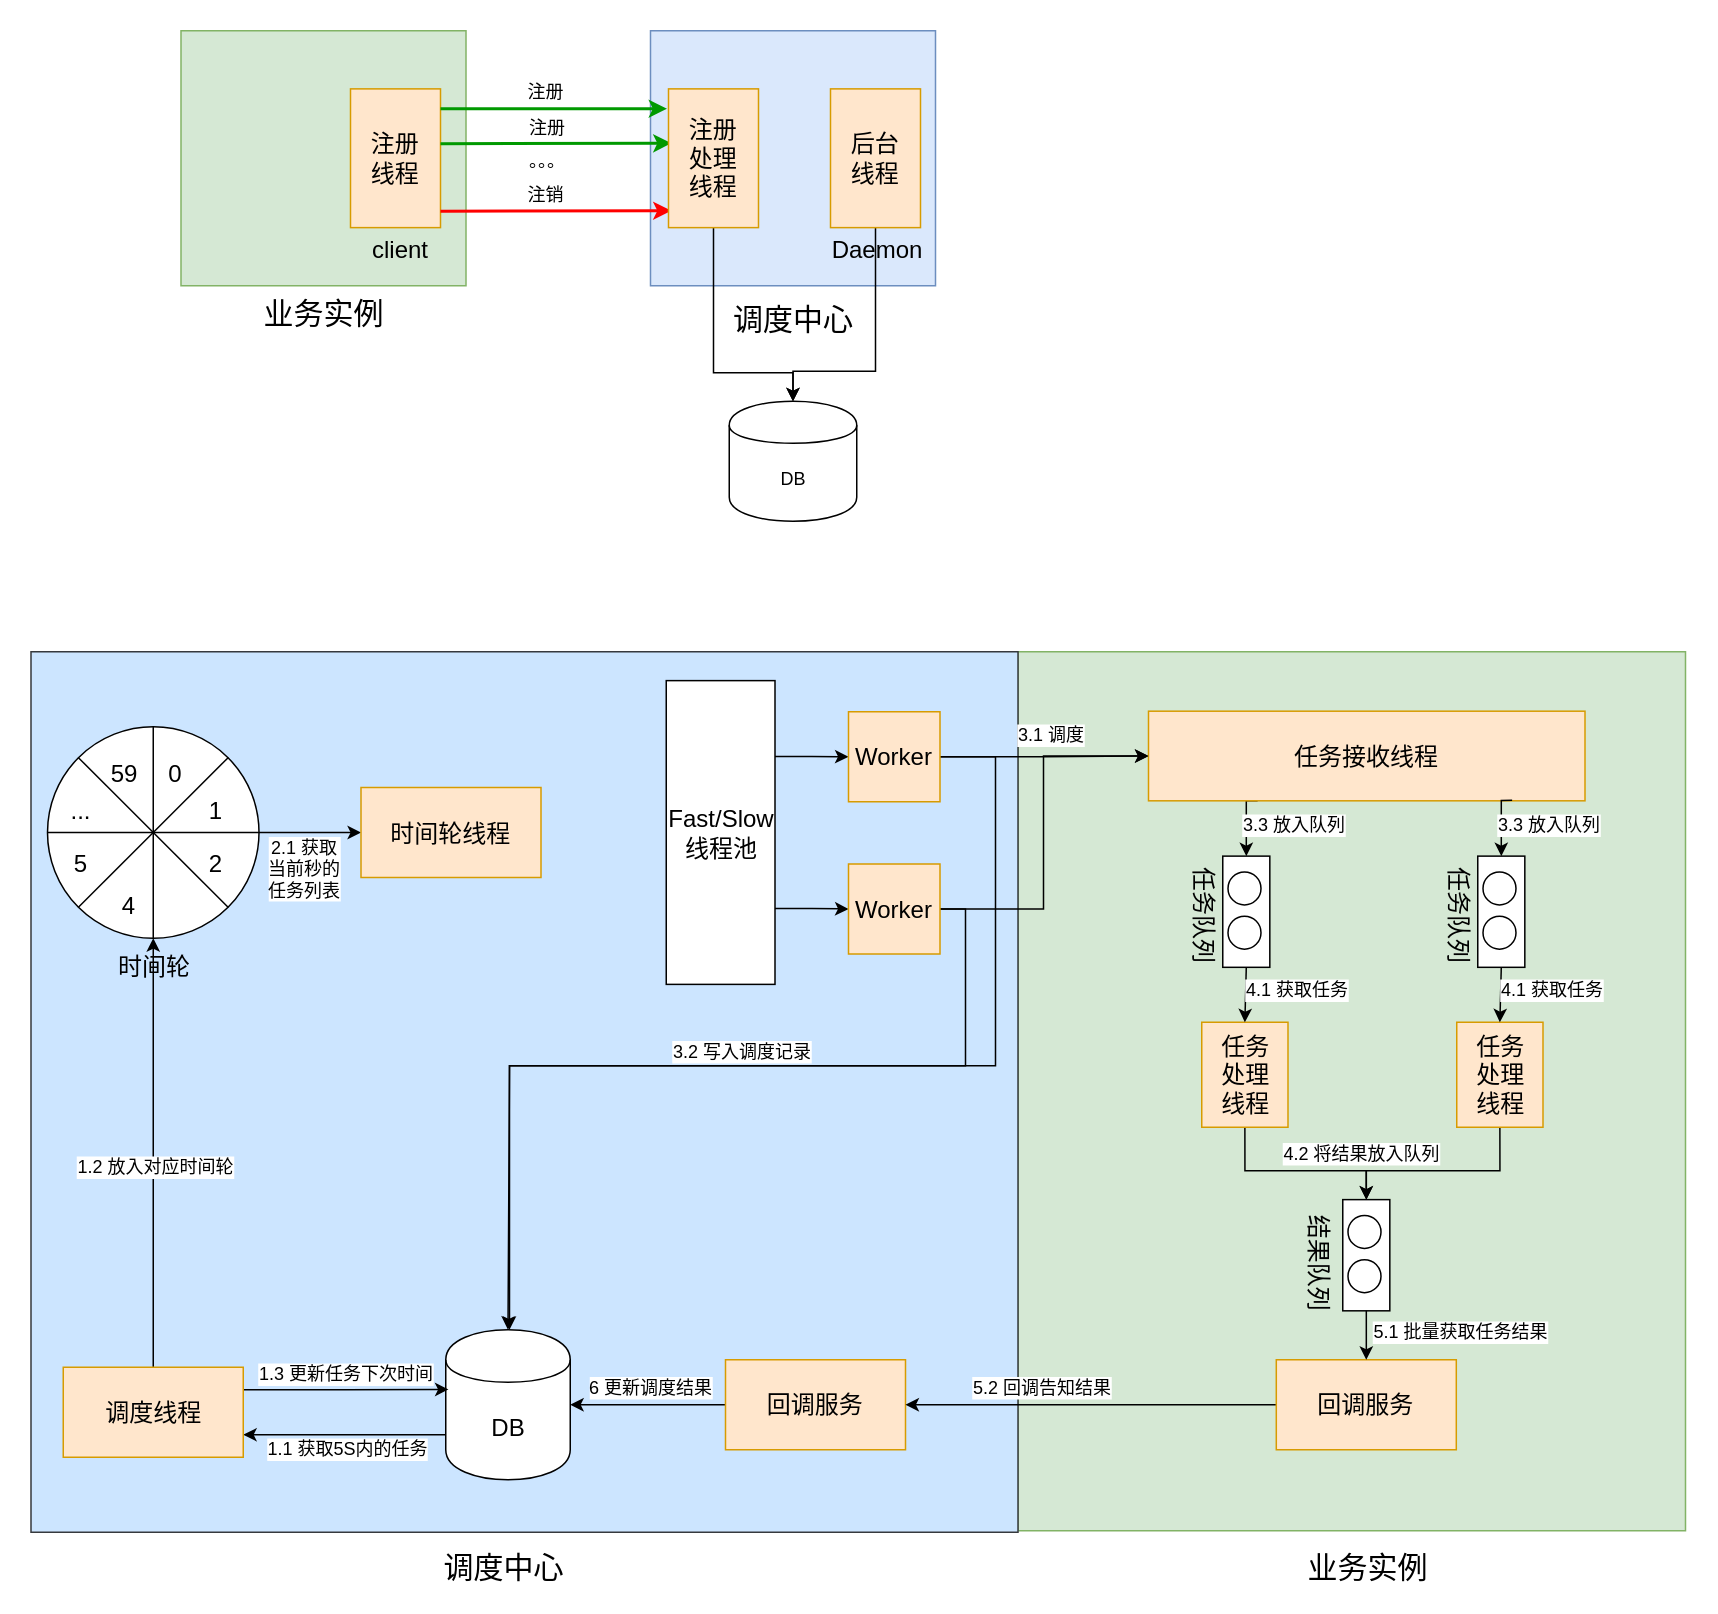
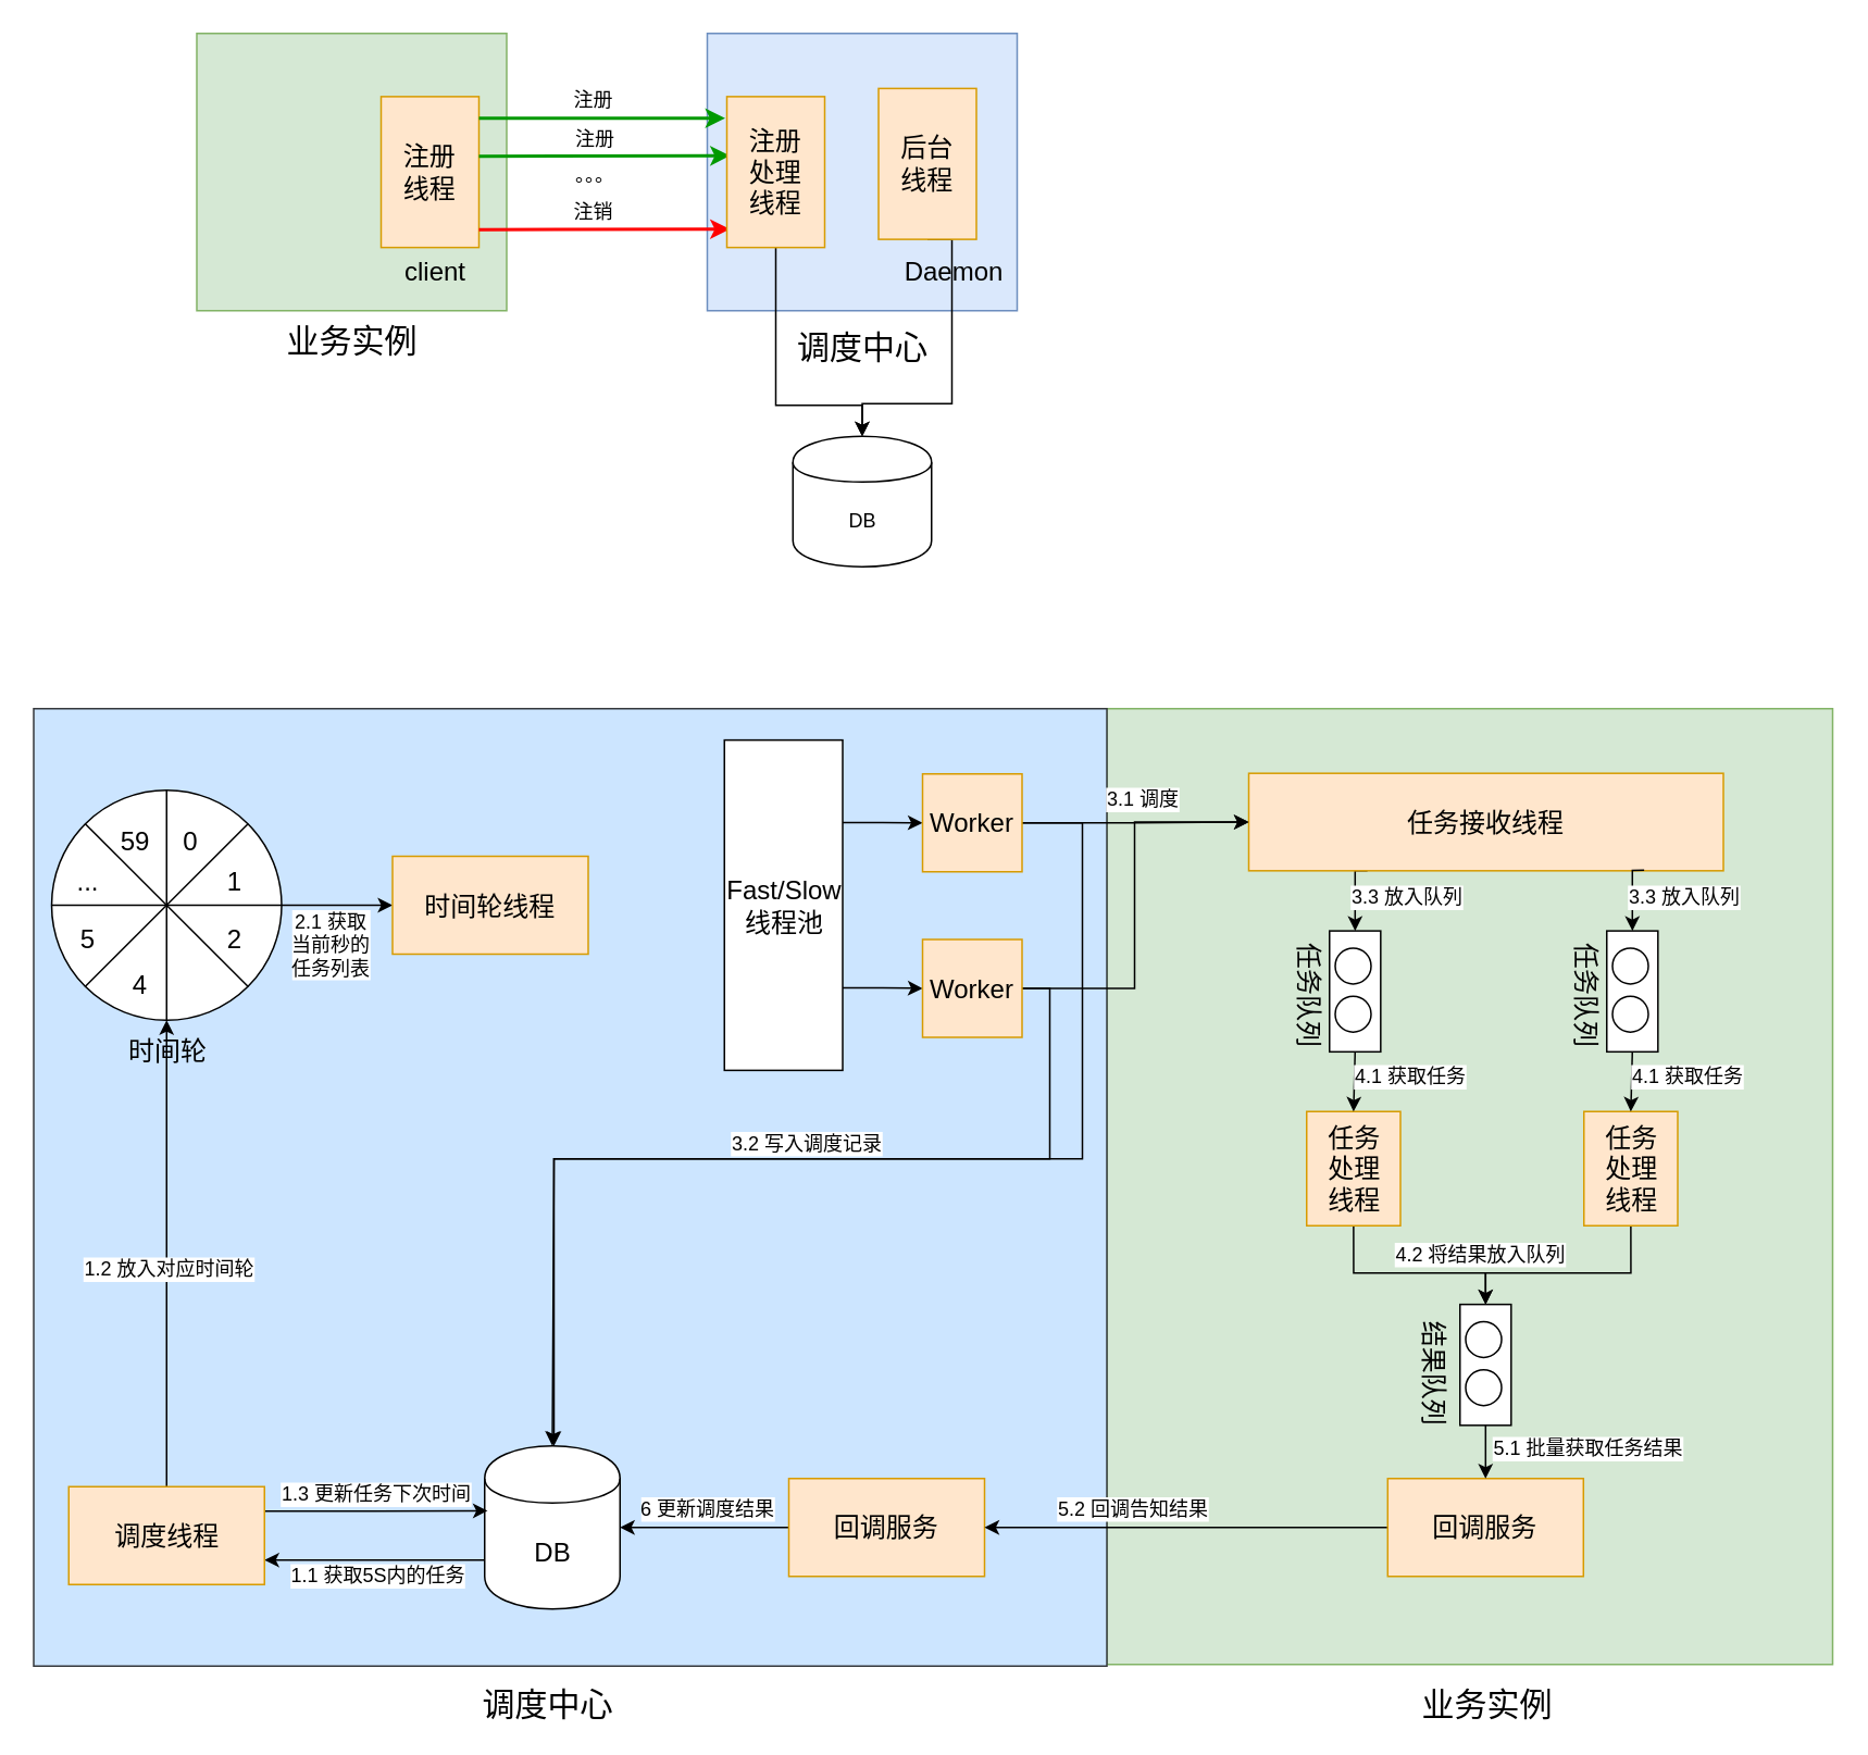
- <mxCell id="17" value="&lt;font style=&quot;font-size: 16px&quot;&gt;后台&lt;br&gt;线程&lt;br&gt;&lt;/font&gt;" style="rounded=0;whiteSpace=wrap;html=1;fillColor=#ffe6cc;strokeColor=#d79b00;" parent="1" vertex="1"><mxGeometry x="553" y="58.75" width="60" height="92.5" as="geometry" /></mxCell>
+ <mxCell id="17" value="&lt;font style=&quot;font-size: 16px&quot;&gt;后台&lt;br&gt;线程&lt;br&gt;&lt;/font&gt;" style="rounded=0;whiteSpace=wrap;html=1;fillColor=#ffe6cc;strokeColor=#d79b00;" parent="1" vertex="1"><mxGeometry x="538" y="53.75" width="60" height="92.5" as="geometry" /></mxCell>
